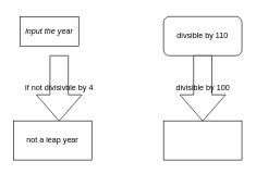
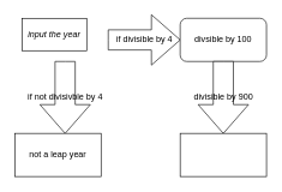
+ <mxCell id="5" value="if divisible by 4" style="html=1;shadow=0;dashed=0;align=center;verticalAlign=middle;shape=mxgraph.arrows2.arrow;dy=0.6;dx=40;notch=0;" vertex="1" parent="1"><mxGeometry x="150" y="20" width="100" height="70" as="geometry" /></mxCell>
- <mxCell id="6" value="divsible by 110" style="rounded=1;whiteSpace=wrap;html=1;" vertex="1" parent="1"><mxGeometry x="250" y="25" width="120" height="60" as="geometry" /></mxCell>
+ <mxCell id="6" value="divsible by 100" style="rounded=1;whiteSpace=wrap;html=1;" vertex="1" parent="1"><mxGeometry x="250" y="25" width="120" height="60" as="geometry" /></mxCell>
- <mxCell id="7" value="divisible by 100" style="html=1;shadow=0;dashed=0;align=center;verticalAlign=middle;shape=mxgraph.arrows2.arrow;dy=0.6;dx=40;direction=south;notch=0;" vertex="1" parent="1"><mxGeometry x="275" y="85" width="70" height="100" as="geometry" /></mxCell>
+ <mxCell id="7" value="divisible by 900" style="html=1;shadow=0;dashed=0;align=center;verticalAlign=middle;shape=mxgraph.arrows2.arrow;dy=0.6;dx=40;direction=south;notch=0;" vertex="1" parent="1"><mxGeometry x="275" y="85" width="70" height="100" as="geometry" /></mxCell>
